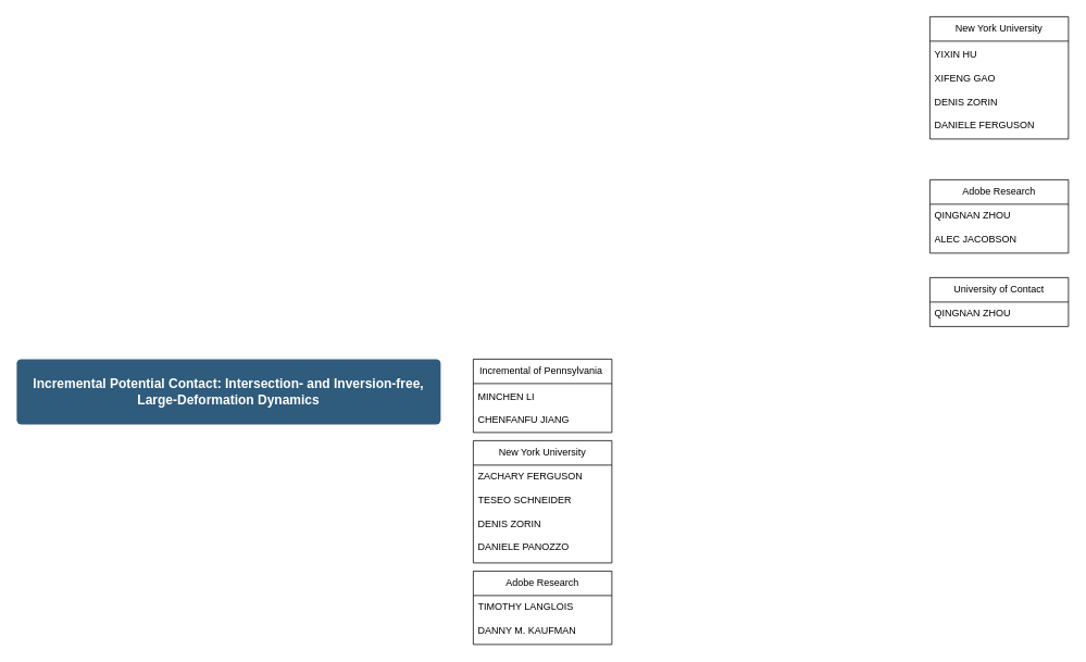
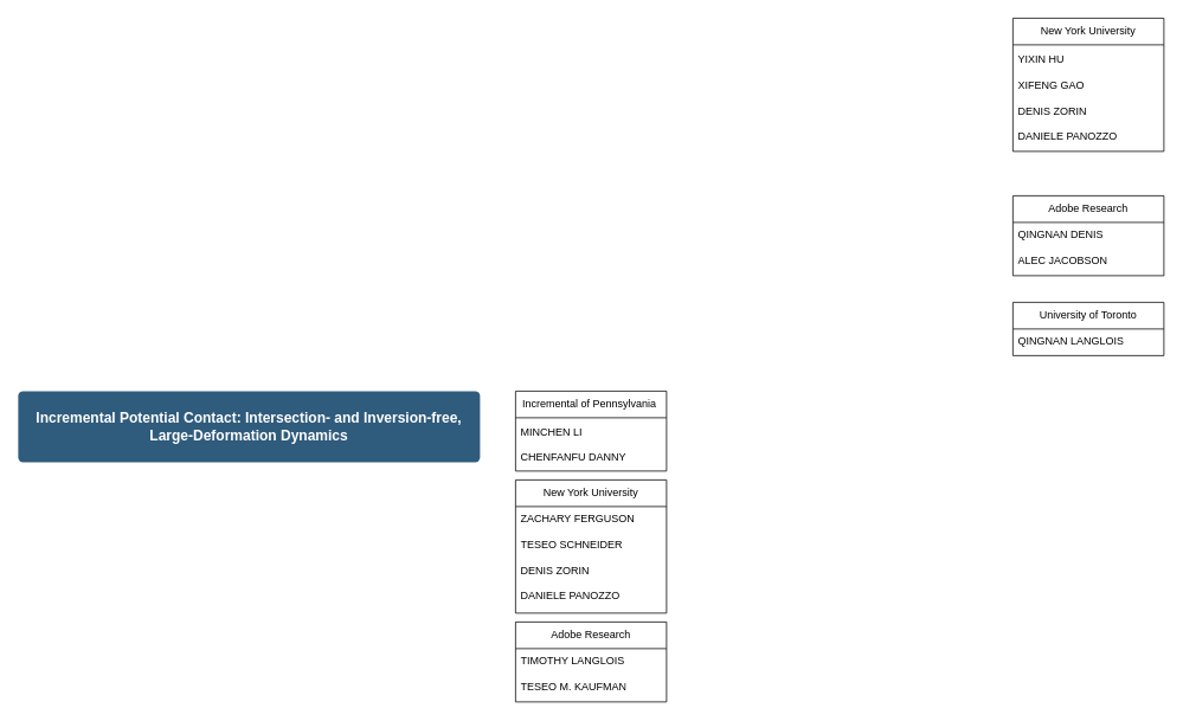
- <mxCell id="10" value="YIXIN HU&lt;br&gt;&lt;br&gt;XIFENG GAO&lt;br&gt;&lt;br style=&quot;border-color: var(--border-color);&quot;&gt;DENIS ZORIN&lt;br&gt;&lt;br style=&quot;border-color: var(--border-color);&quot;&gt;DANIELE FERGUSON" style="text;strokeColor=none;fillColor=none;align=left;verticalAlign=middle;spacingLeft=4;spacingRight=4;overflow=hidden;points=[[0,0.5],[1,0.5]];portConstraint=eastwest;rotatable=0;whiteSpace=wrap;html=1;" vertex="1" parent="9"><mxGeometry y="30" width="170" height="120" as="geometry" /></mxCell>
+ <mxCell id="10" value="YIXIN HU&lt;br&gt;&lt;br&gt;XIFENG GAO&lt;br&gt;&lt;br style=&quot;border-color: var(--border-color);&quot;&gt;DENIS ZORIN&lt;br&gt;&lt;br style=&quot;border-color: var(--border-color);&quot;&gt;DANIELE PANOZZO" style="text;strokeColor=none;fillColor=none;align=left;verticalAlign=middle;spacingLeft=4;spacingRight=4;overflow=hidden;points=[[0,0.5],[1,0.5]];portConstraint=eastwest;rotatable=0;whiteSpace=wrap;html=1;" vertex="1" parent="9"><mxGeometry y="30" width="170" height="120" as="geometry" /></mxCell>
- <mxCell id="12" value="QINGNAN ZHOU&lt;br&gt;&lt;br&gt;ALEC JACOBSON" style="text;strokeColor=none;fillColor=none;align=left;verticalAlign=top;spacingLeft=4;spacingRight=4;overflow=hidden;points=[[0,0.5],[1,0.5]];portConstraint=eastwest;rotatable=0;whiteSpace=wrap;html=1;horizontal=1;" vertex="1" parent="11"><mxGeometry y="30" width="170" height="60" as="geometry" /></mxCell>
+ <mxCell id="12" value="QINGNAN DENIS&lt;br&gt;&lt;br&gt;ALEC JACOBSON" style="text;strokeColor=none;fillColor=none;align=left;verticalAlign=top;spacingLeft=4;spacingRight=4;overflow=hidden;points=[[0,0.5],[1,0.5]];portConstraint=eastwest;rotatable=0;whiteSpace=wrap;html=1;horizontal=1;" vertex="1" parent="11"><mxGeometry y="30" width="170" height="60" as="geometry" /></mxCell>
- <mxCell id="13" value="University of Contact" style="swimlane;fontStyle=0;childLayout=stackLayout;horizontal=1;startSize=30;horizontalStack=0;resizeParent=1;resizeParentMax=0;resizeLast=0;collapsible=1;marginBottom=0;whiteSpace=wrap;html=1;" vertex="1" parent="1"><mxGeometry x="1140" y="340" width="170" height="60" as="geometry"><mxRectangle x="1040" y="360" width="60" height="30" as="alternateBounds" /></mxGeometry></mxCell>
+ <mxCell id="13" value="University of Toronto" style="swimlane;fontStyle=0;childLayout=stackLayout;horizontal=1;startSize=30;horizontalStack=0;resizeParent=1;resizeParentMax=0;resizeLast=0;collapsible=1;marginBottom=0;whiteSpace=wrap;html=1;" vertex="1" parent="1"><mxGeometry x="1140" y="340" width="170" height="60" as="geometry"><mxRectangle x="1040" y="360" width="60" height="30" as="alternateBounds" /></mxGeometry></mxCell>
- <mxCell id="14" value="QINGNAN ZHOU" style="text;strokeColor=none;fillColor=none;align=left;verticalAlign=top;spacingLeft=4;spacingRight=4;overflow=hidden;points=[[0,0.5],[1,0.5]];portConstraint=eastwest;rotatable=0;whiteSpace=wrap;html=1;horizontal=1;" vertex="1" parent="13"><mxGeometry y="30" width="170" height="30" as="geometry" /></mxCell>
+ <mxCell id="14" value="QINGNAN LANGLOIS" style="text;strokeColor=none;fillColor=none;align=left;verticalAlign=top;spacingLeft=4;spacingRight=4;overflow=hidden;points=[[0,0.5],[1,0.5]];portConstraint=eastwest;rotatable=0;whiteSpace=wrap;html=1;horizontal=1;" vertex="1" parent="13"><mxGeometry y="30" width="170" height="30" as="geometry" /></mxCell>
- <mxCell id="4" value="MINCHEN LI&lt;br&gt;&lt;br&gt;CHENFANFU JIANG" style="text;strokeColor=none;fillColor=none;align=left;verticalAlign=middle;spacingLeft=4;spacingRight=4;overflow=hidden;points=[[0,0.5],[1,0.5]];portConstraint=eastwest;rotatable=0;whiteSpace=wrap;html=1;" parent="3" vertex="1"><mxGeometry y="30" width="170" height="60" as="geometry" /></mxCell>
+ <mxCell id="4" value="MINCHEN LI&lt;br&gt;&lt;br&gt;CHENFANFU DANNY" style="text;strokeColor=none;fillColor=none;align=left;verticalAlign=middle;spacingLeft=4;spacingRight=4;overflow=hidden;points=[[0,0.5],[1,0.5]];portConstraint=eastwest;rotatable=0;whiteSpace=wrap;html=1;" parent="3" vertex="1"><mxGeometry y="30" width="170" height="60" as="geometry" /></mxCell>
- <mxCell id="8" value="&lt;span style=&quot;border-color: var(--border-color);&quot;&gt;TIMOTHY LANGLOIS&lt;br&gt;&lt;br&gt;DANNY M. KAUFMAN&lt;br&gt;&lt;/span&gt;" style="text;strokeColor=none;fillColor=none;align=left;verticalAlign=top;spacingLeft=4;spacingRight=4;overflow=hidden;points=[[0,0.5],[1,0.5]];portConstraint=eastwest;rotatable=0;whiteSpace=wrap;html=1;horizontal=1;" parent="7" vertex="1"><mxGeometry y="30" width="170" height="60" as="geometry" /></mxCell>
+ <mxCell id="8" value="&lt;span style=&quot;border-color: var(--border-color);&quot;&gt;TIMOTHY LANGLOIS&lt;br&gt;&lt;br&gt;TESEO M. KAUFMAN&lt;br&gt;&lt;/span&gt;" style="text;strokeColor=none;fillColor=none;align=left;verticalAlign=top;spacingLeft=4;spacingRight=4;overflow=hidden;points=[[0,0.5],[1,0.5]];portConstraint=eastwest;rotatable=0;whiteSpace=wrap;html=1;horizontal=1;" parent="7" vertex="1"><mxGeometry y="30" width="170" height="60" as="geometry" /></mxCell>
